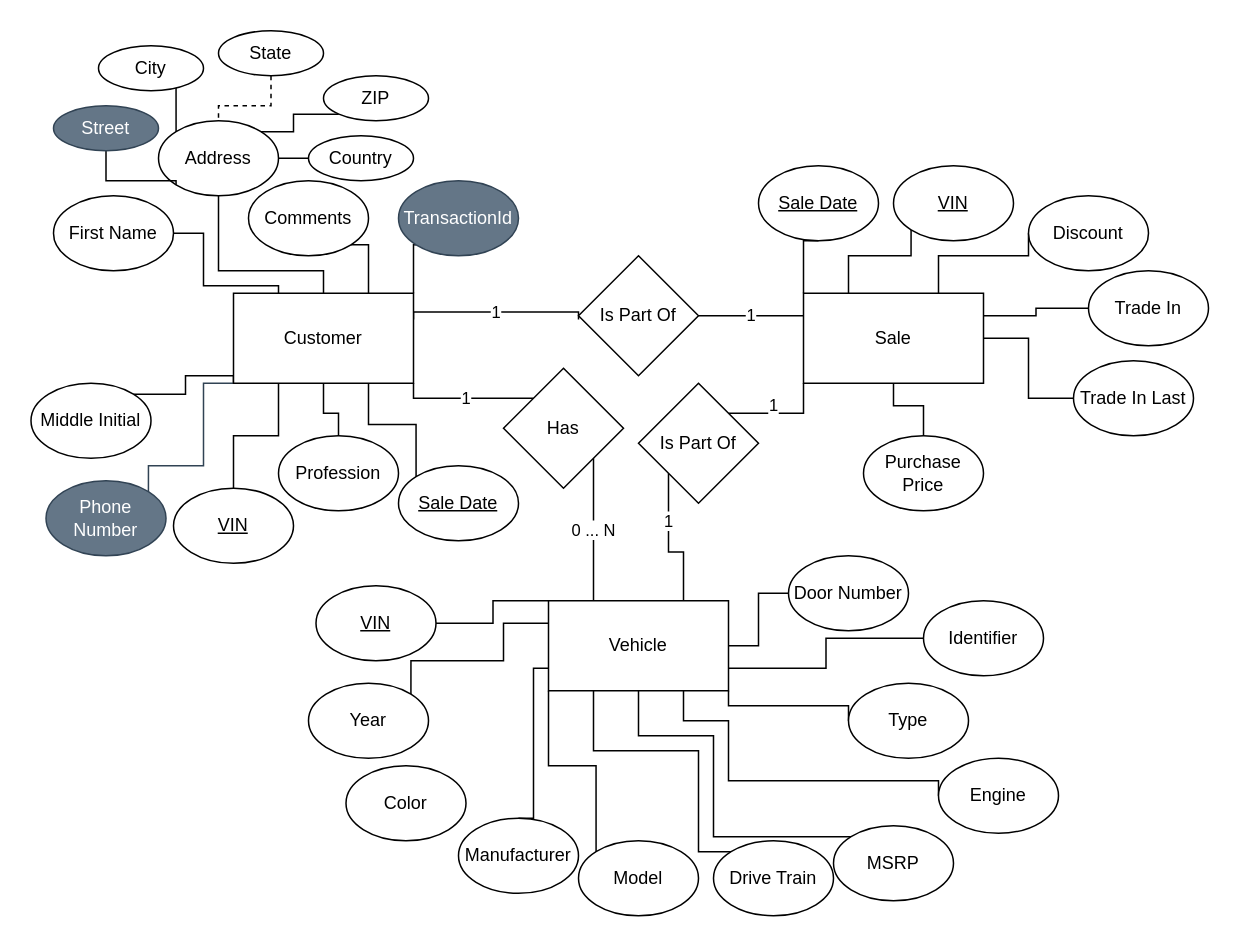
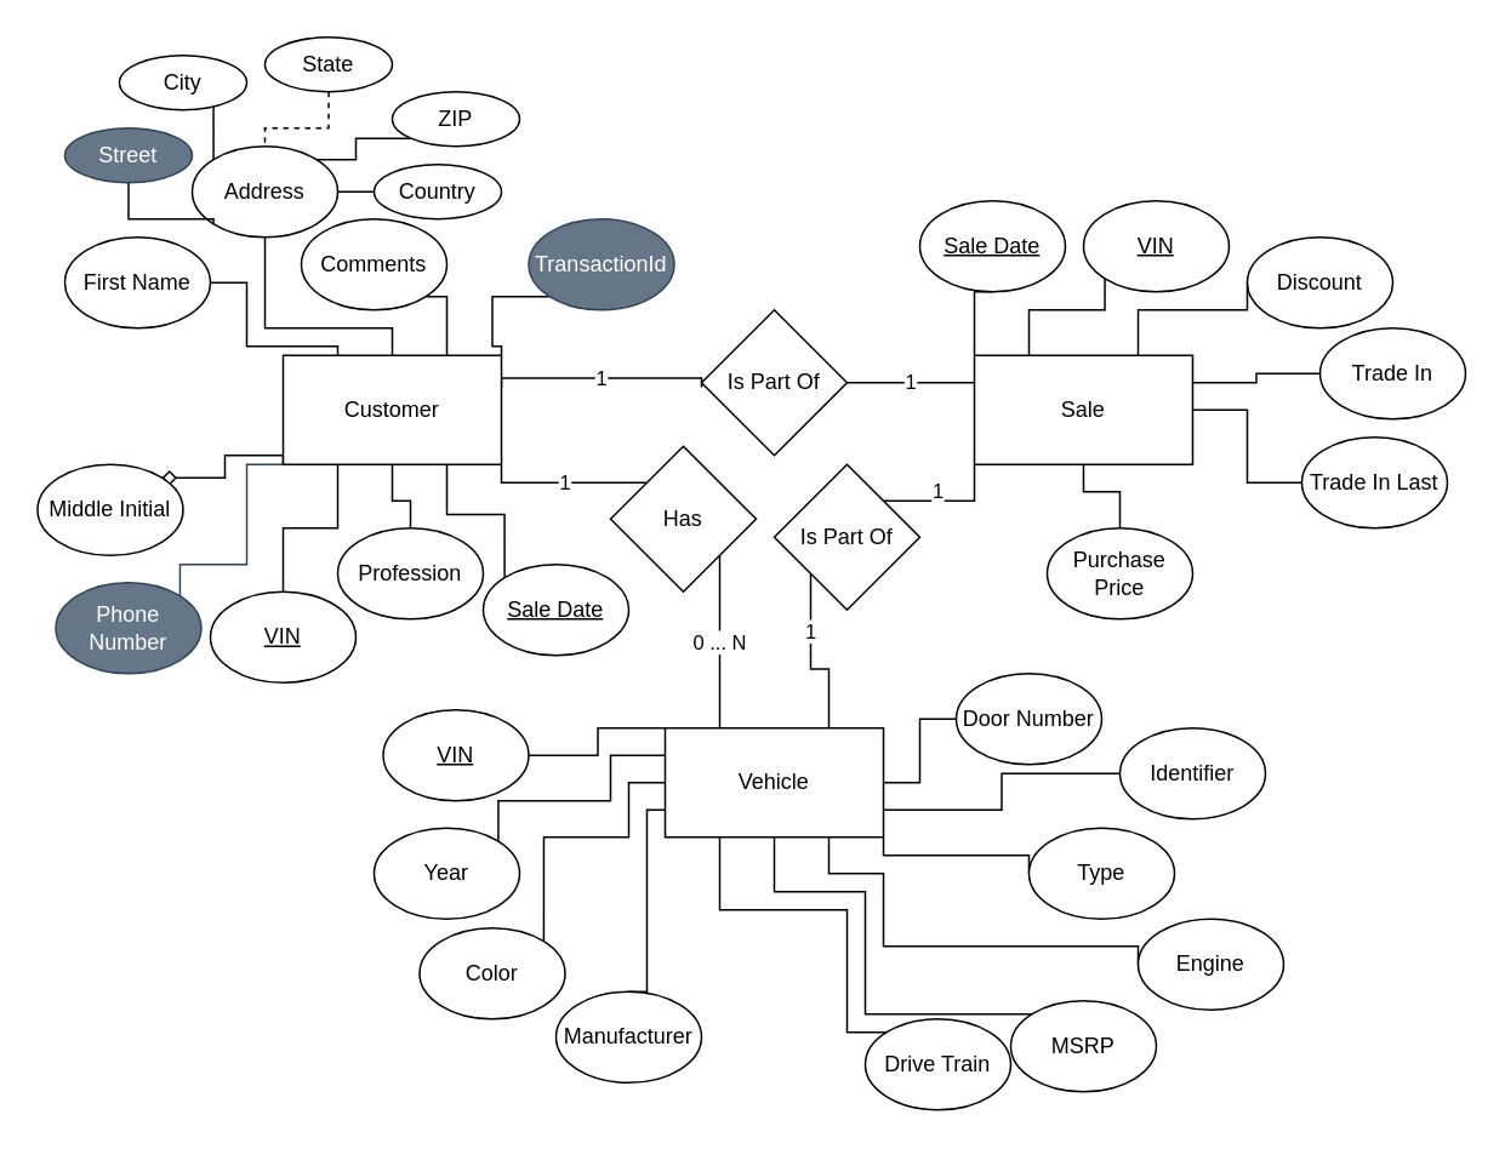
- <mxCell id="75" value="TransactionId" style="ellipse;whiteSpace=wrap;html=1;fillColor=#647687;fontColor=#ffffff;strokeColor=#314354;" vertex="1" parent="1"><mxGeometry x="265" y="120" width="80" height="50" as="geometry" /></mxCell>
+ <mxCell id="75" value="TransactionId" style="ellipse;whiteSpace=wrap;html=1;fillColor=#647687;fontColor=#ffffff;strokeColor=#314354;" vertex="1" parent="1"><mxGeometry x="290" y="120" width="80" height="50" as="geometry" /></mxCell>
- <mxCell id="2" style="edgeStyle=orthogonalEdgeStyle;rounded=0;orthogonalLoop=1;jettySize=auto;html=1;exitX=0;exitY=1;exitDx=0;exitDy=0;entryX=1;entryY=0;entryDx=0;entryDy=0;endArrow=none;endFill=0;" parent="1" source="8" target="24" edge="1"><mxGeometry relative="1" as="geometry"><Array as="points"><mxPoint x="123" y="250" /></Array></mxGeometry></mxCell>
+ <mxCell id="2" style="edgeStyle=orthogonalEdgeStyle;rounded=0;orthogonalLoop=1;jettySize=auto;html=1;exitX=0;exitY=1;exitDx=0;exitDy=0;entryX=1;entryY=0;entryDx=0;entryDy=0;endArrow=diamond;endFill=0;" parent="1" source="8" target="24" edge="1"><mxGeometry relative="1" as="geometry"><Array as="points"><mxPoint x="123" y="250" /></Array></mxGeometry></mxCell>
+ <mxCell id="59" style="edgeStyle=orthogonalEdgeStyle;rounded=0;orthogonalLoop=1;jettySize=auto;html=1;exitX=1;exitY=0;exitDx=0;exitDy=0;entryX=0;entryY=0.5;entryDx=0;entryDy=0;endArrow=none;endFill=0;" edge="1" parent="1" source="60" target="23"><mxGeometry relative="1" as="geometry"><Array as="points"><mxPoint x="298" y="460" /><mxPoint x="345" y="460" /><mxPoint x="345" y="430" /></Array></mxGeometry></mxCell>
- <mxCell id="49" style="edgeStyle=orthogonalEdgeStyle;rounded=0;orthogonalLoop=1;jettySize=auto;html=1;exitX=0;exitY=0;exitDx=0;exitDy=0;entryX=0;entryY=1;entryDx=0;entryDy=0;endArrow=none;endFill=0;" edge="1" parent="1" source="50" target="23"><mxGeometry relative="1" as="geometry" /></mxCell>
- <mxCell id="50" value="Model" style="ellipse;whiteSpace=wrap;html=1;" vertex="1" parent="1"><mxGeometry x="385" y="560" width="80" height="50" as="geometry" /></mxCell>
